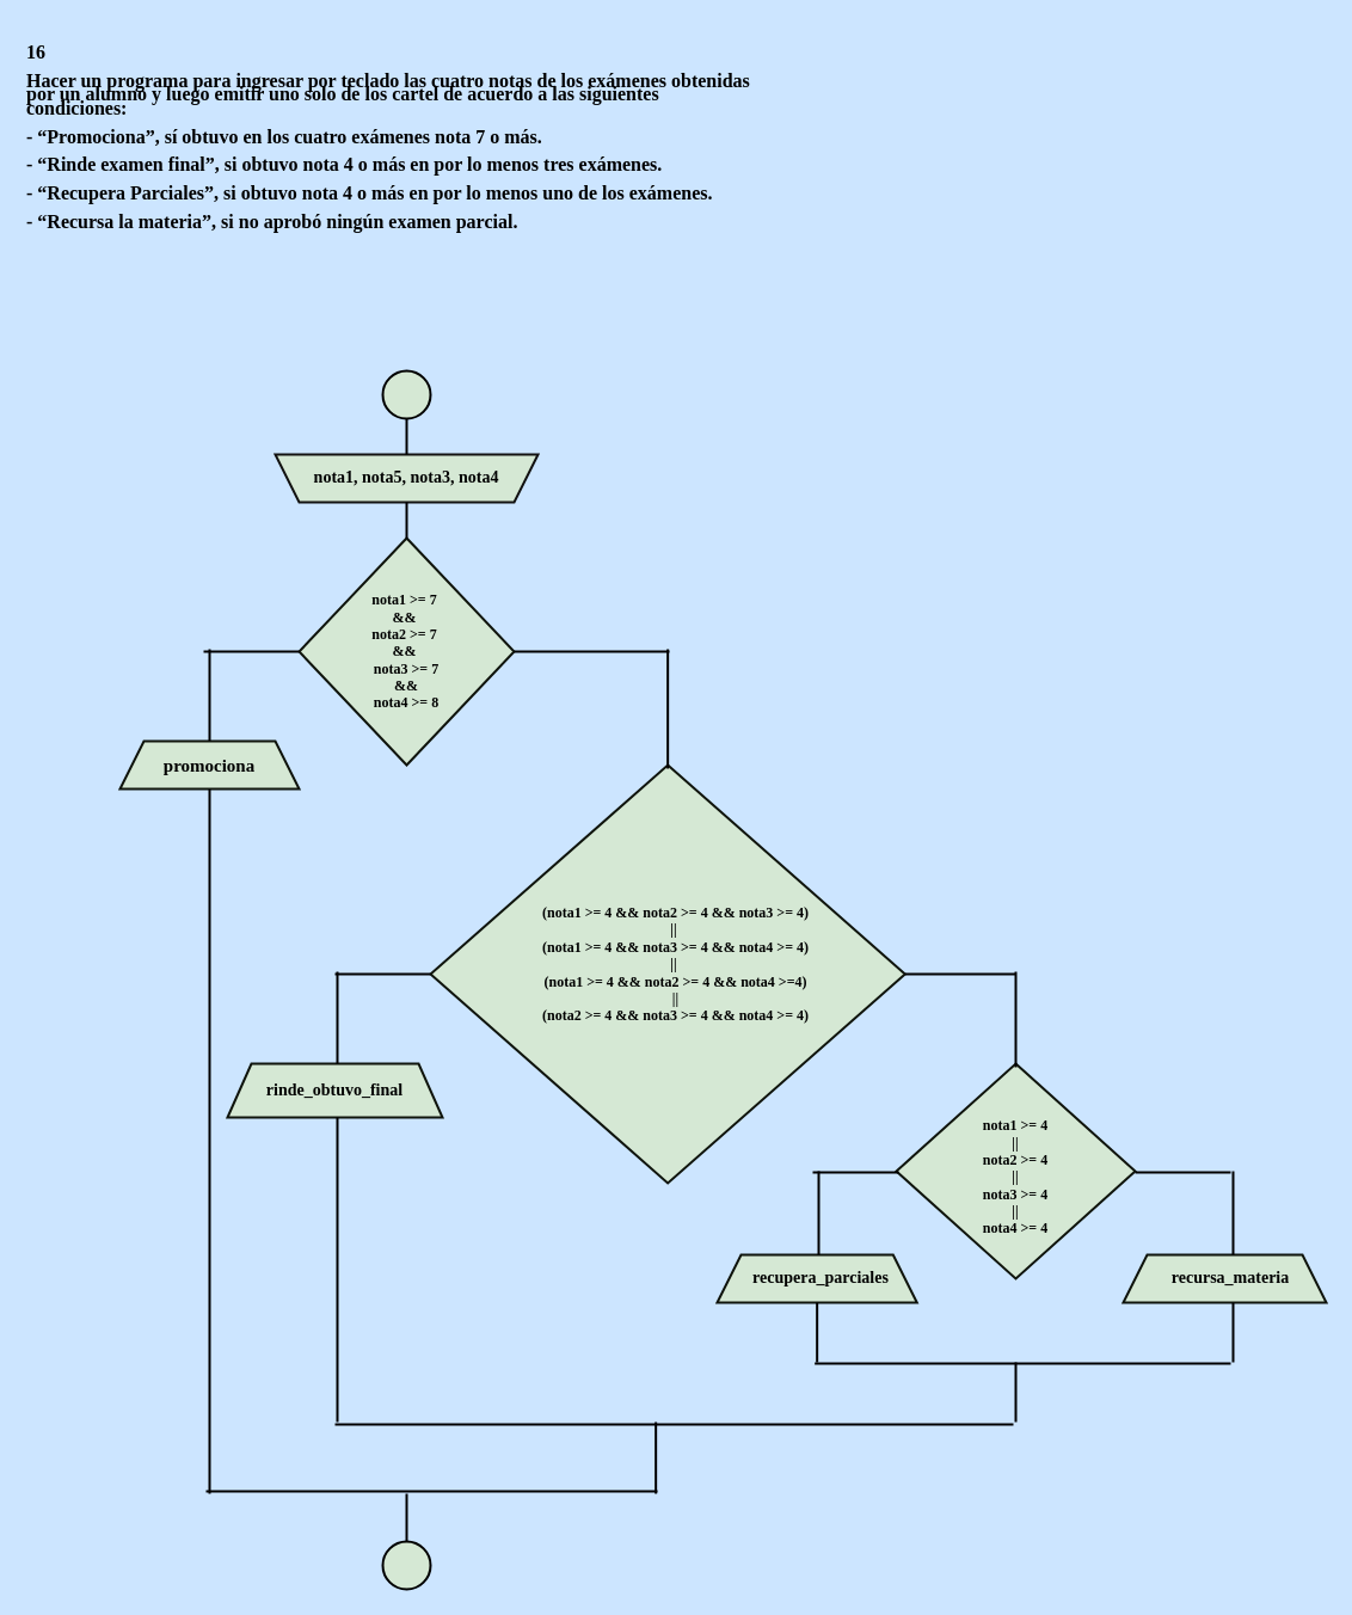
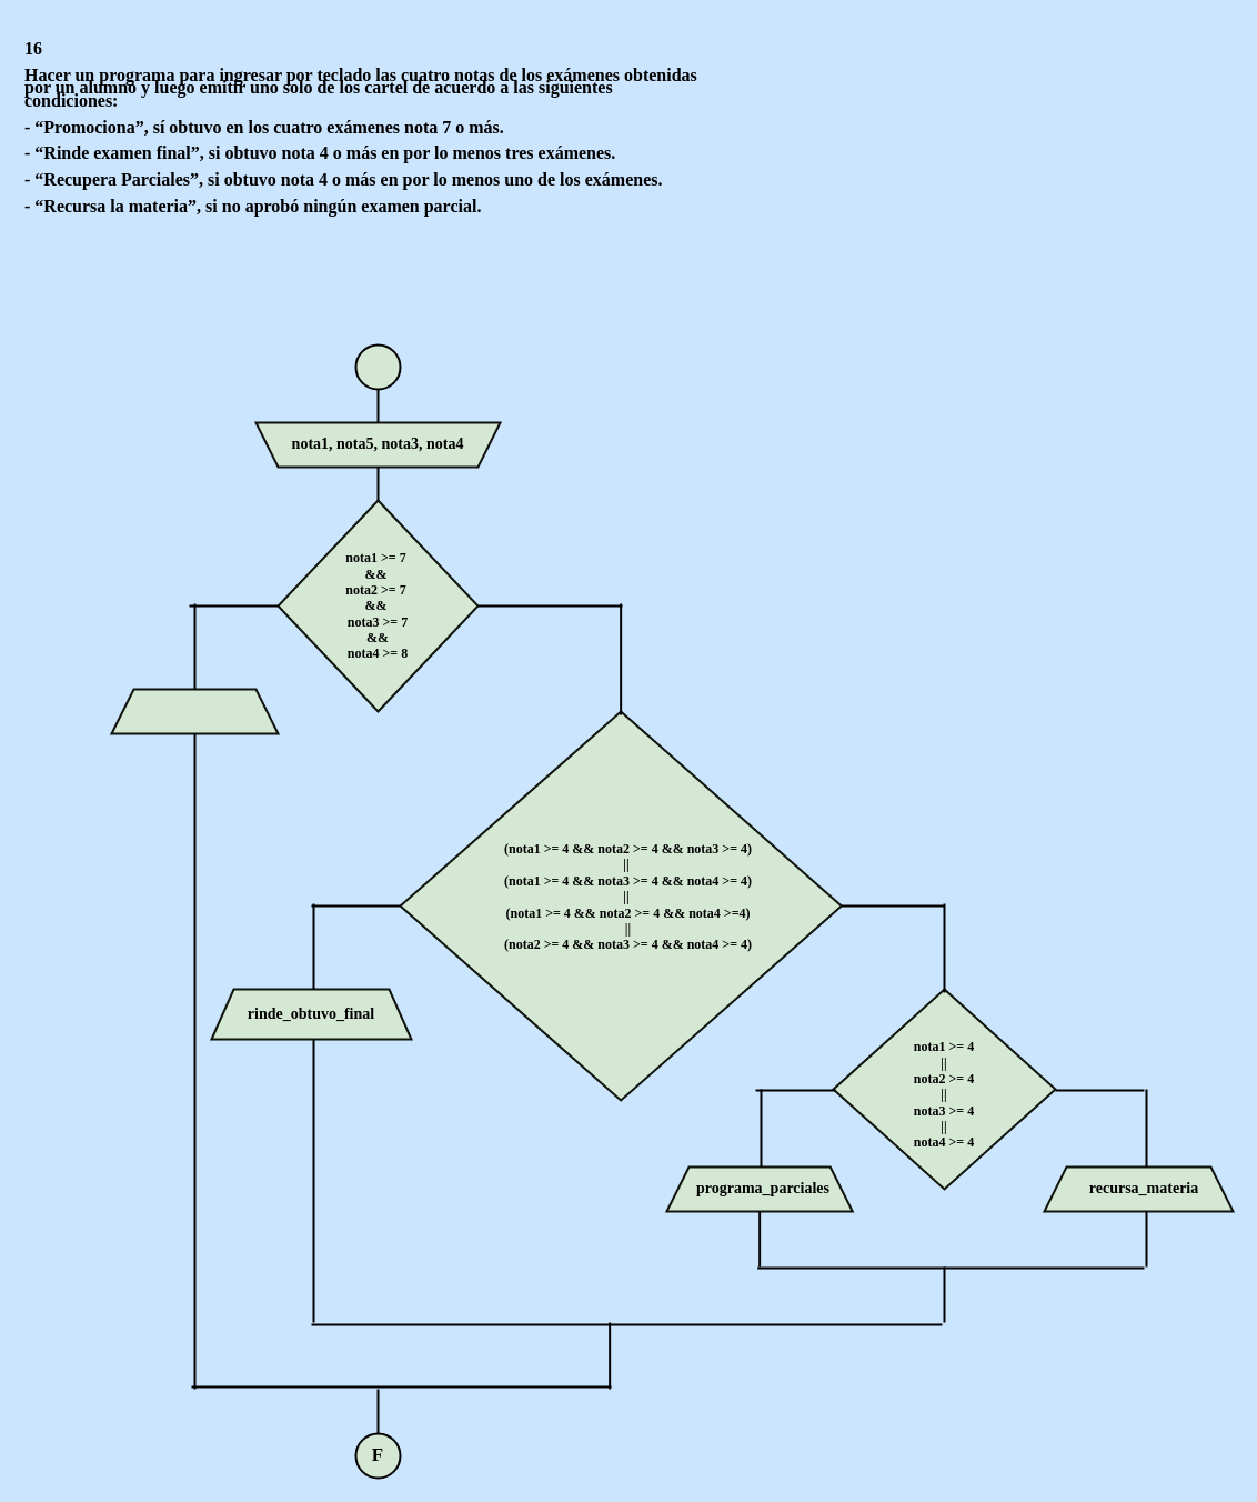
- <mxCell id="18" value="&lt;font color=&quot;#000000&quot; size=&quot;1&quot; face=&quot;Comic Sans MS&quot;&gt;&lt;b style=&quot;font-size: 15px;&quot;&gt;promociona&lt;/b&gt;&lt;/font&gt;" style="text;strokeColor=none;align=center;fillColor=none;html=1;verticalAlign=middle;whiteSpace=wrap;rounded=0;fontFamily=Architects Daughter;fontSource=https%3A%2F%2Ffonts.googleapis.com%2Fcss%3Ffamily%3DArchitects%2BDaughter;aspect=fixed;" vertex="1" parent="16"><mxGeometry x="15" y="5" width="120" height="30" as="geometry" /></mxCell>
- <mxCell id="30" value="&lt;b&gt;&lt;font color=&quot;#000000&quot; style=&quot;font-size: 14px;&quot; face=&quot;Comic Sans MS&quot;&gt;recupera_parciales&lt;/font&gt;&lt;/b&gt;" style="text;strokeColor=none;align=center;fillColor=none;html=1;verticalAlign=middle;whiteSpace=wrap;rounded=0;fontFamily=Architects Daughter;fontSource=https%3A%2F%2Ffonts.googleapis.com%2Fcss%3Ffamily%3DArchitects%2BDaughter;aspect=fixed;" vertex="1" parent="28"><mxGeometry x="17.3" y="5" width="140" height="30" as="geometry" /></mxCell>
+ <mxCell id="30" value="&lt;b&gt;&lt;font color=&quot;#000000&quot; style=&quot;font-size: 14px;&quot; face=&quot;Comic Sans MS&quot;&gt;programa_parciales&lt;/font&gt;&lt;/b&gt;" style="text;strokeColor=none;align=center;fillColor=none;html=1;verticalAlign=middle;whiteSpace=wrap;rounded=0;fontFamily=Architects Daughter;fontSource=https%3A%2F%2Ffonts.googleapis.com%2Fcss%3Ffamily%3DArchitects%2BDaughter;aspect=fixed;" vertex="1" parent="28"><mxGeometry x="17.3" y="5" width="140" height="30" as="geometry" /></mxCell>
+ <mxCell id="8" value="&lt;b&gt;&lt;font color=&quot;#000000&quot; face=&quot;Comic Sans MS&quot; style=&quot;font-size: 17px;&quot;&gt;F&lt;/font&gt;&lt;/b&gt;" style="text;strokeColor=none;align=center;fillColor=none;html=1;verticalAlign=middle;whiteSpace=wrap;rounded=0;fontFamily=Architects Daughter;fontSource=https://fonts.googleapis.com/css?family=Architects+Daughter;aspect=fixed;" parent="6" vertex="1"><mxGeometry x="5" y="5" width="30" height="30" as="geometry" /></mxCell>
